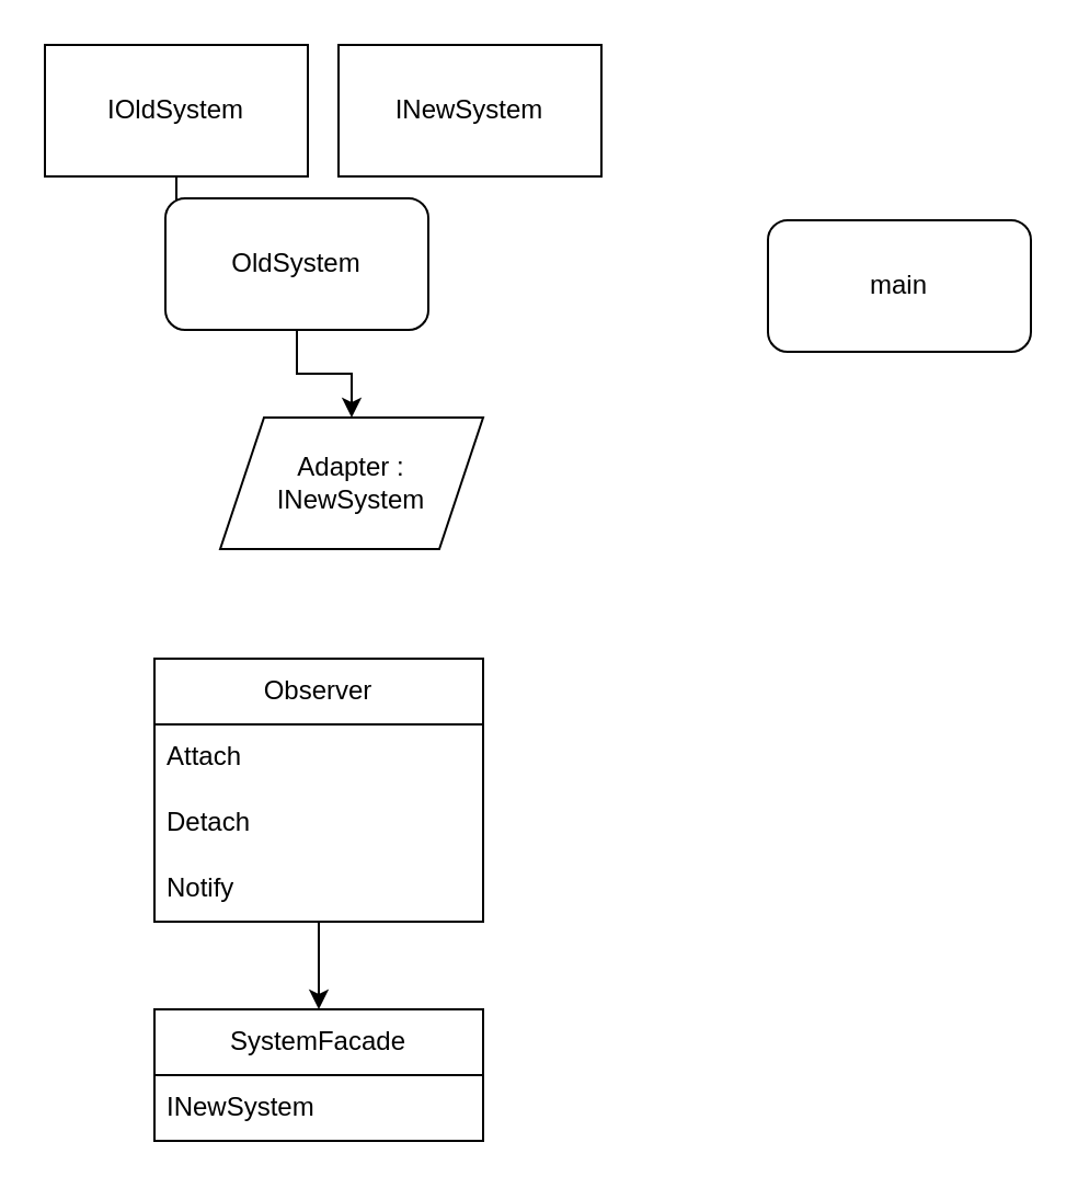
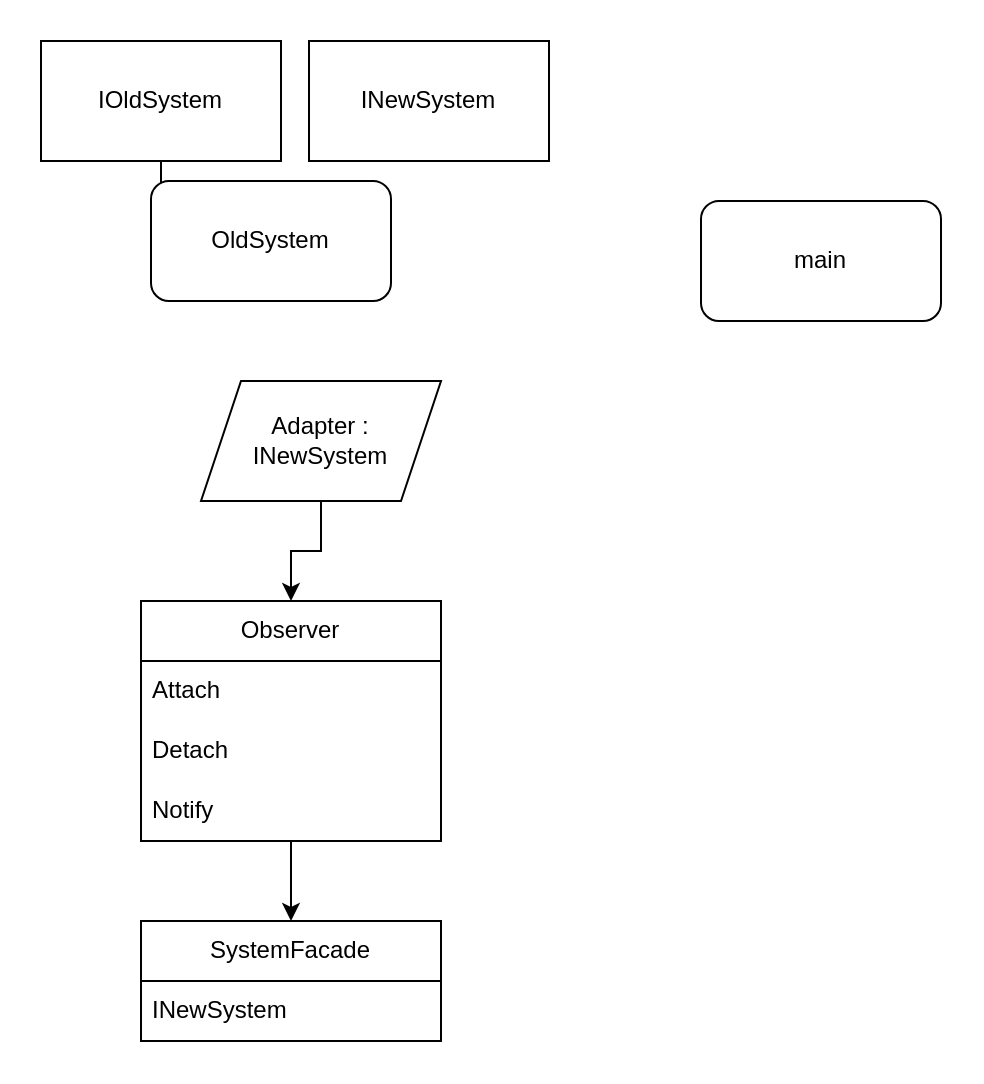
- <mxCell id="5" style="edgeStyle=orthogonalEdgeStyle;rounded=0;orthogonalLoop=1;jettySize=auto;html=1;" edge="1" parent="1" source="6" target="8"><mxGeometry relative="1" as="geometry" /></mxCell>
+ <mxCell id="7" style="edgeStyle=orthogonalEdgeStyle;rounded=0;orthogonalLoop=1;jettySize=auto;html=1;" edge="1" parent="1" source="8" target="12"><mxGeometry relative="1" as="geometry" /></mxCell>
